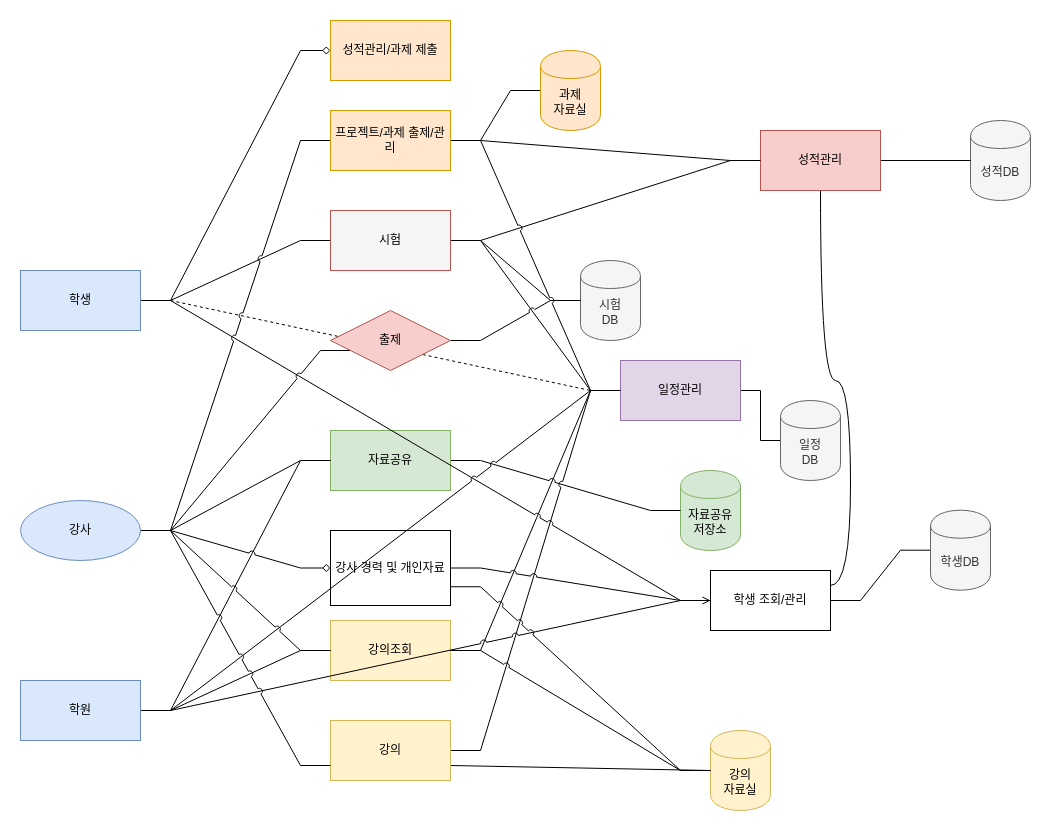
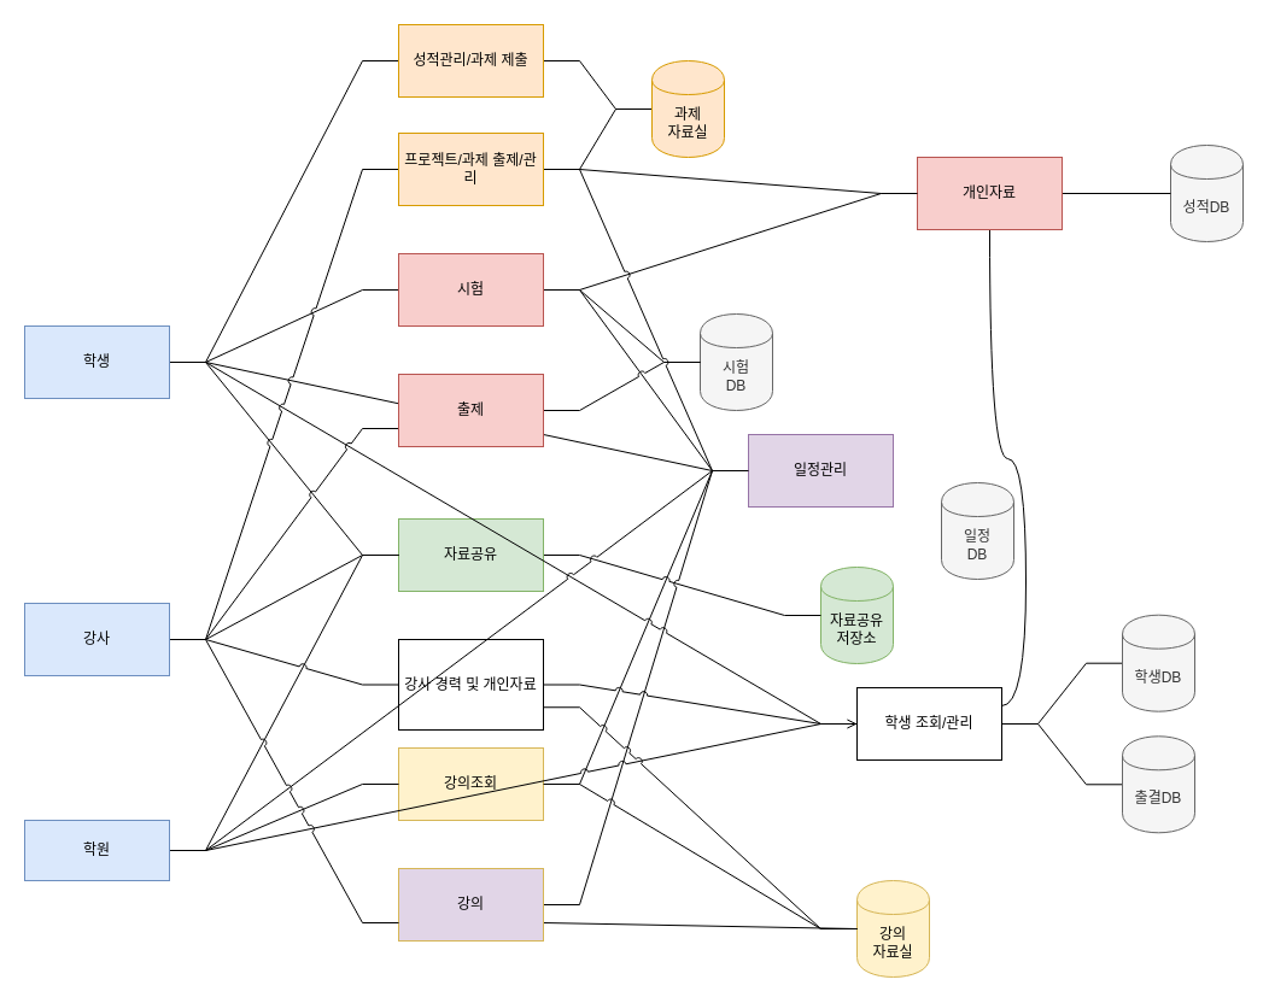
- <mxCell id="20" style="edgeStyle=entityRelationEdgeStyle;rounded=0;jumpStyle=arc;orthogonalLoop=1;jettySize=auto;html=1;exitX=1;exitY=0.5;exitDx=0;exitDy=0;entryX=0;entryY=0.5;entryDx=0;entryDy=0;startArrow=none;startFill=0;endArrow=diamond;endFill=0;" parent="1" source="21" target="53" edge="1"><mxGeometry relative="1" as="geometry" /></mxCell>
+ <mxCell id="20" style="edgeStyle=entityRelationEdgeStyle;rounded=0;jumpStyle=arc;orthogonalLoop=1;jettySize=auto;html=1;exitX=1;exitY=0.5;exitDx=0;exitDy=0;entryX=0;entryY=0.5;entryDx=0;entryDy=0;startArrow=none;startFill=0;endArrow=none;endFill=0;" parent="1" source="21" target="53" edge="1"><mxGeometry relative="1" as="geometry" /></mxCell>
+ <mxCell id="52" style="edgeStyle=entityRelationEdgeStyle;rounded=0;jumpStyle=arc;orthogonalLoop=1;jettySize=auto;html=1;exitX=1;exitY=0.5;exitDx=0;exitDy=0;entryX=0;entryY=0.5;entryDx=0;entryDy=0;startArrow=none;startFill=0;endArrow=none;endFill=0;strokeColor=#000000;" parent="1" source="53" target="58" edge="1"><mxGeometry relative="1" as="geometry" /></mxCell>
- <mxCell id="43" value="성적관리" style="rounded=0;whiteSpace=wrap;html=1;fillColor=#f8cecc;strokeColor=#b85450;" parent="1" vertex="1"><mxGeometry x="760" y="130" width="120" height="60" as="geometry" /></mxCell>
+ <mxCell id="43" value="개인자료" style="rounded=0;whiteSpace=wrap;html=1;fillColor=#f8cecc;strokeColor=#b85450;" parent="1" vertex="1"><mxGeometry x="760" y="130" width="120" height="60" as="geometry" /></mxCell>
- <mxCell id="40" value="시험" style="rounded=0;whiteSpace=wrap;html=1;fillColor=#f5f5f5;strokeColor=#b85450;" parent="1" vertex="1"><mxGeometry x="330" y="210" width="120" height="60" as="geometry" /></mxCell>
+ <mxCell id="40" value="시험" style="rounded=0;whiteSpace=wrap;html=1;fillColor=#f8cecc;strokeColor=#b85450;" parent="1" vertex="1"><mxGeometry x="330" y="210" width="120" height="60" as="geometry" /></mxCell>
- <mxCell id="45" value="출제" style="rhombus;whiteSpace=wrap;html=1;fillColor=#f8cecc;strokeColor=#b85450;" parent="1" vertex="1"><mxGeometry x="330" y="310" width="120" height="60" as="geometry" /></mxCell>
+ <mxCell id="45" value="출제" style="rounded=0;whiteSpace=wrap;html=1;fillColor=#f8cecc;strokeColor=#b85450;" parent="1" vertex="1"><mxGeometry x="330" y="310" width="120" height="60" as="geometry" /></mxCell>
- <mxCell id="19" style="edgeStyle=entityRelationEdgeStyle;rounded=0;jumpStyle=arc;orthogonalLoop=1;jettySize=auto;html=1;exitX=1;exitY=0.5;exitDx=0;exitDy=0;entryX=0;entryY=0.5;entryDx=0;entryDy=0;startArrow=none;startFill=0;endArrow=none;endFill=0;strokeColor=#000000;dashed=1;" parent="1" source="21" target="50" edge="1"><mxGeometry relative="1" as="geometry" /></mxCell>
+ <mxCell id="19" style="edgeStyle=entityRelationEdgeStyle;rounded=0;jumpStyle=arc;orthogonalLoop=1;jettySize=auto;html=1;exitX=1;exitY=0.5;exitDx=0;exitDy=0;entryX=0;entryY=0.5;entryDx=0;entryDy=0;startArrow=none;startFill=0;endArrow=none;endFill=0;strokeColor=#000000;" parent="1" source="21" target="50" edge="1"><mxGeometry relative="1" as="geometry" /></mxCell>
+ <mxCell id="18" style="edgeStyle=entityRelationEdgeStyle;rounded=0;jumpStyle=arc;orthogonalLoop=1;jettySize=auto;html=1;exitX=1;exitY=0.5;exitDx=0;exitDy=0;entryX=0;entryY=0.5;entryDx=0;entryDy=0;startArrow=none;startFill=0;endArrow=none;endFill=0;" parent="1" source="21" target="9" edge="1"><mxGeometry relative="1" as="geometry" /></mxCell>
- <mxCell id="49" style="edgeStyle=orthogonalEdgeStyle;rounded=0;orthogonalLoop=1;jettySize=auto;html=1;exitX=1;exitY=0.5;exitDx=0;exitDy=0;entryX=0;entryY=0.5;entryDx=0;entryDy=0;endArrow=none;endFill=0;" edge="1" parent="1" source="50" target="51"><mxGeometry relative="1" as="geometry" /></mxCell>
- <mxCell id="33" value="강사" style="ellipse;whiteSpace=wrap;html=1;fillColor=#dae8fc;strokeColor=#6c8ebf;" parent="1" vertex="1"><mxGeometry x="20" y="500" width="120" height="60" as="geometry" /></mxCell>
+ <mxCell id="33" value="강사" style="rounded=0;whiteSpace=wrap;html=1;fillColor=#dae8fc;strokeColor=#6c8ebf;" parent="1" vertex="1"><mxGeometry x="20" y="500" width="120" height="60" as="geometry" /></mxCell>
- <mxCell id="27" style="edgeStyle=entityRelationEdgeStyle;rounded=0;jumpStyle=arc;orthogonalLoop=1;jettySize=auto;html=1;exitX=1;exitY=0.5;exitDx=0;exitDy=0;entryX=0;entryY=0.5;entryDx=0;entryDy=0;startArrow=none;startFill=0;endArrow=diamond;endFill=0;" parent="1" source="33" target="5" edge="1"><mxGeometry relative="1" as="geometry" /></mxCell>
+ <mxCell id="27" style="edgeStyle=entityRelationEdgeStyle;rounded=0;jumpStyle=arc;orthogonalLoop=1;jettySize=auto;html=1;exitX=1;exitY=0.5;exitDx=0;exitDy=0;entryX=0;entryY=0.5;entryDx=0;entryDy=0;startArrow=none;startFill=0;endArrow=none;endFill=0;" parent="1" source="33" target="5" edge="1"><mxGeometry relative="1" as="geometry" /></mxCell>
- <mxCell id="29" style="edgeStyle=entityRelationEdgeStyle;rounded=0;jumpStyle=arc;orthogonalLoop=1;jettySize=auto;html=1;exitX=1;exitY=0.5;exitDx=0;exitDy=0;entryX=0;entryY=0.5;entryDx=0;entryDy=0;startArrow=none;startFill=0;endArrow=none;endFill=0;" parent="1" source="33" target="7" edge="1"><mxGeometry relative="1" as="geometry" /></mxCell>
+ <mxCell id="13" style="edgeStyle=entityRelationEdgeStyle;rounded=0;jumpStyle=arc;orthogonalLoop=1;jettySize=auto;html=1;exitX=1;exitY=0.5;exitDx=0;exitDy=0;entryX=0;entryY=0.5;entryDx=0;entryDy=0;startArrow=none;startFill=0;endArrow=none;endFill=0;" parent="1" source="15" target="34" edge="1"><mxGeometry relative="1" as="geometry" /></mxCell>
+ <mxCell id="34" value="출결DB" style="shape=cylinder;whiteSpace=wrap;html=1;boundedLbl=1;backgroundOutline=1;fillColor=#f5f5f5;strokeColor=#666666;fontColor=#333333;" parent="1" vertex="1"><mxGeometry x="930" y="610.29" width="60" height="80" as="geometry" /></mxCell>
- <mxCell id="26" value="학원" style="rounded=0;whiteSpace=wrap;html=1;fillColor=#dae8fc;strokeColor=#6c8ebf;" parent="1" vertex="1"><mxGeometry x="20" y="680" width="120" height="60" as="geometry" /></mxCell>
+ <mxCell id="26" value="학원" style="rounded=0;whiteSpace=wrap;html=1;fillColor=#dae8fc;strokeColor=#6c8ebf;" parent="1" vertex="1"><mxGeometry x="20" y="680" width="120" height="50" as="geometry" /></mxCell>
- <mxCell id="12" value="강의" style="rounded=0;whiteSpace=wrap;html=1;fillColor=#fff2cc;strokeColor=#d6b656;" parent="1" vertex="1"><mxGeometry x="330" y="720" width="120" height="60" as="geometry" /></mxCell>
+ <mxCell id="12" value="강의" style="rounded=0;whiteSpace=wrap;html=1;fillColor=#e1d5e7;strokeColor=#d6b656;" parent="1" vertex="1"><mxGeometry x="330" y="720" width="120" height="60" as="geometry" /></mxCell>
